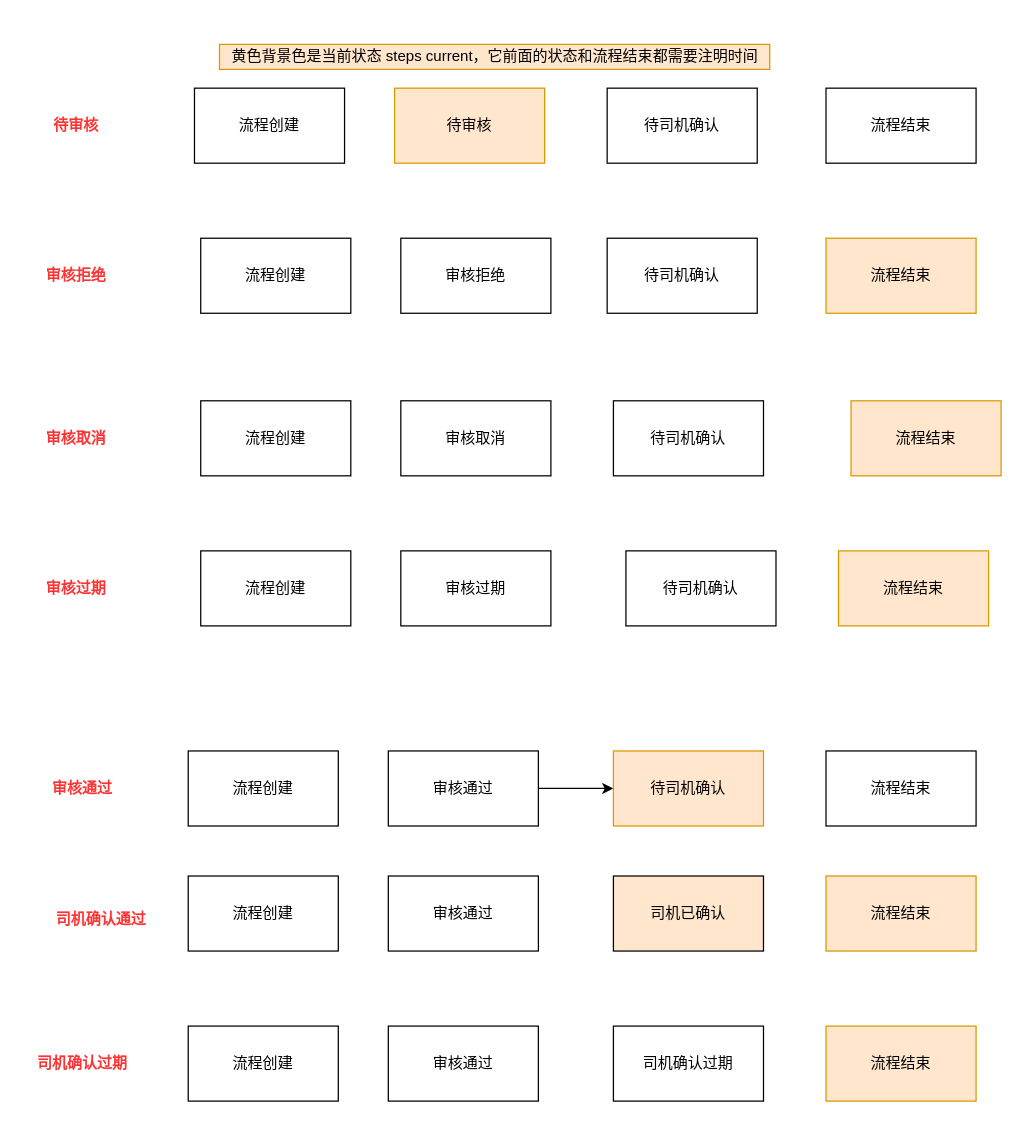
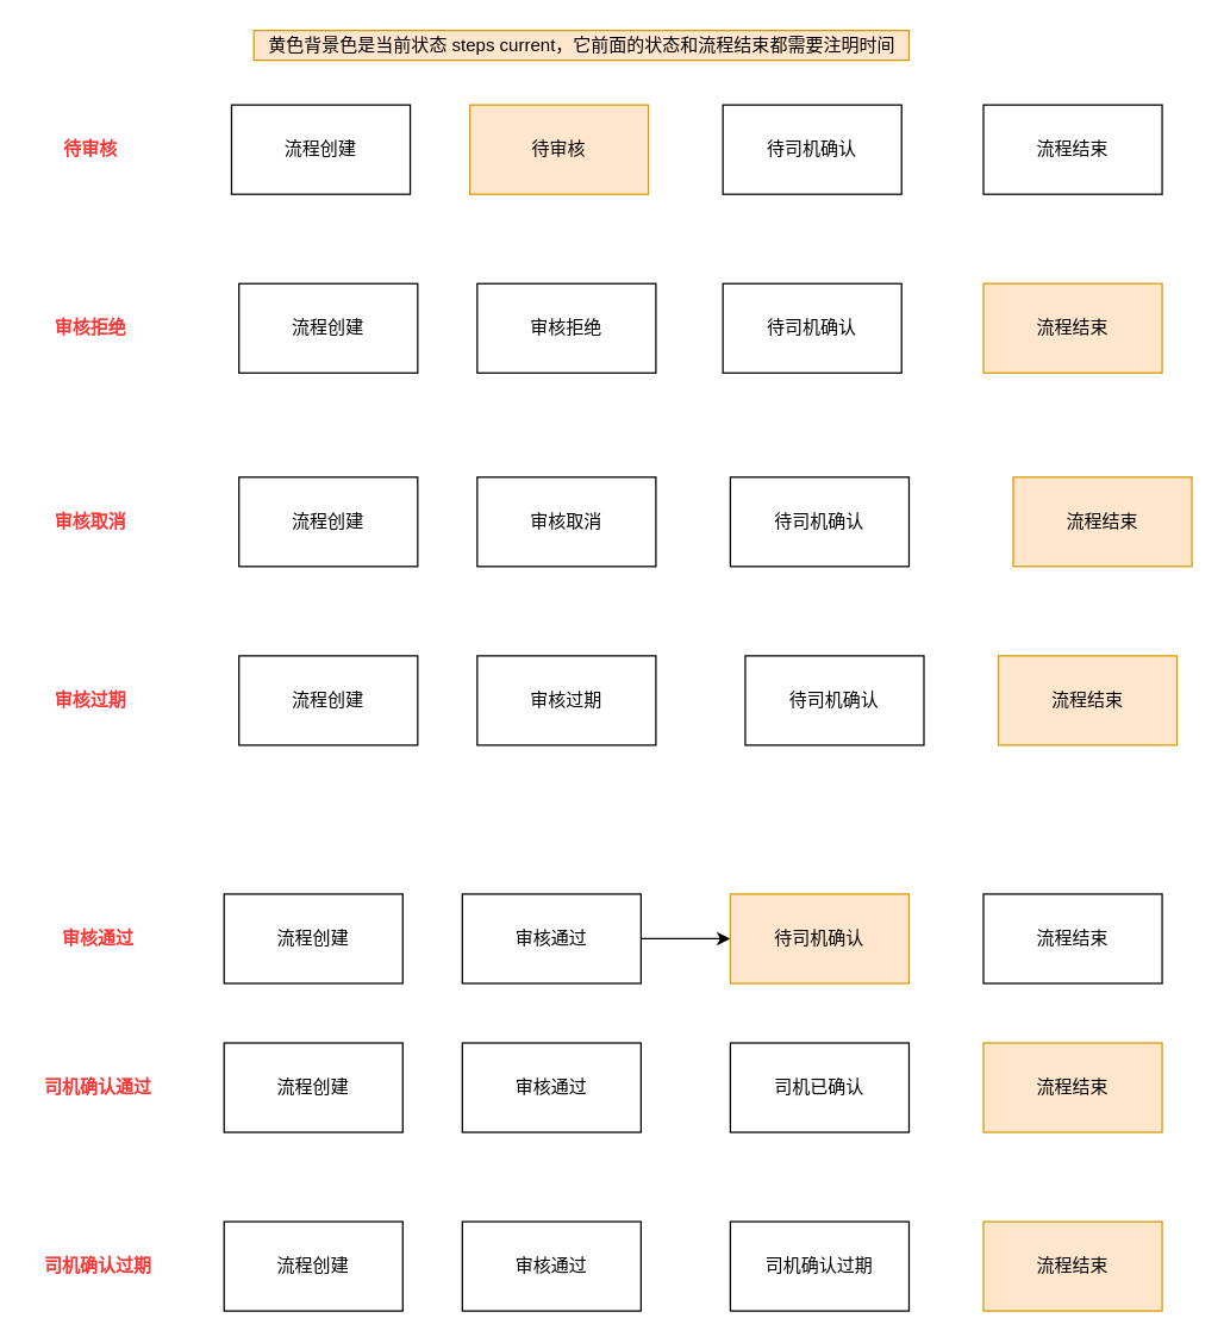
- <mxCell id="35" value="黄色背景色是当前状态 steps current，它前面的状态和流程结束都需要注明时间" style="text;html=1;resizable=0;autosize=1;align=center;verticalAlign=middle;points=[];fillColor=#ffe6cc;strokeColor=#d79b00;rounded=0;" parent="1" vertex="1"><mxGeometry x="175" y="35" width="440" height="20" as="geometry" /></mxCell>
+ <mxCell id="35" value="黄色背景色是当前状态 steps current，它前面的状态和流程结束都需要注明时间" style="text;html=1;resizable=0;autosize=1;align=center;verticalAlign=middle;points=[];fillColor=#ffe6cc;strokeColor=#d79b00;rounded=0;" parent="1" vertex="1"><mxGeometry x="170" y="20" width="440" height="20" as="geometry" /></mxCell>
- <mxCell id="32" value="司机已确认" style="rounded=0;whiteSpace=wrap;html=1;fillColor=#ffe6cc;" parent="1" vertex="1"><mxGeometry x="490" y="700" width="120" height="60" as="geometry" /></mxCell>
+ <mxCell id="32" value="司机已确认" style="rounded=0;whiteSpace=wrap;html=1;" parent="1" vertex="1"><mxGeometry x="490" y="700" width="120" height="60" as="geometry" /></mxCell>
- <mxCell id="34" value="司机确认通过" style="text;html=1;resizable=0;autosize=1;align=center;verticalAlign=middle;points=[];fillColor=none;strokeColor=none;rounded=0;fontStyle=1;fontColor=#FF3333;" parent="1" vertex="1"><mxGeometry x="35" y="725" width="90" height="20" as="geometry" /></mxCell>
+ <mxCell id="34" value="司机确认通过" style="text;html=1;resizable=0;autosize=1;align=center;verticalAlign=middle;points=[];fillColor=none;strokeColor=none;rounded=0;fontStyle=1;fontColor=#FF3333;" parent="1" vertex="1"><mxGeometry y="720" width="90" height="20" as="geometry" x="20" /></mxCell>
